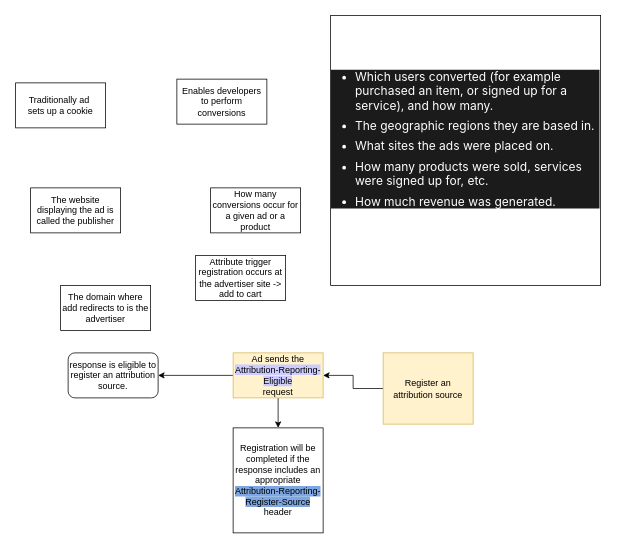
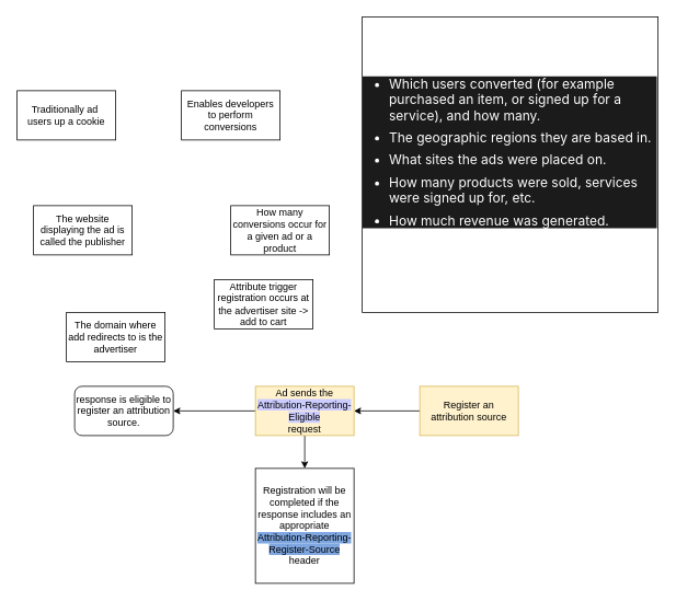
- <mxCell id="2" value="Enables developers to perform conversions" style="rounded=0;whiteSpace=wrap;html=1;" vertex="1" parent="1"><mxGeometry x="235" y="105" width="120" height="60" as="geometry" /></mxCell>
+ <mxCell id="2" value="Enables developers to perform conversions" style="rounded=0;whiteSpace=wrap;html=1;" vertex="1" parent="1"><mxGeometry x="220" y="110" width="120" height="60" as="geometry" /></mxCell>
- <mxCell id="5" value="Traditionally ad&amp;nbsp;&lt;div&gt;sets up a cookie&lt;/div&gt;" style="rounded=0;whiteSpace=wrap;html=1;" vertex="1" parent="1"><mxGeometry x="20" y="110" width="120" height="60" as="geometry" /></mxCell>
+ <mxCell id="5" value="Traditionally ad&amp;nbsp;&lt;div&gt;users up a cookie&lt;/div&gt;" style="rounded=0;whiteSpace=wrap;html=1;" vertex="1" parent="1"><mxGeometry x="20" y="110" width="120" height="60" as="geometry" /></mxCell>
- <mxCell id="10" value="Register an&lt;div&gt;attribution source&lt;/div&gt;" style="rounded=0;whiteSpace=wrap;html=1;fillColor=#fff2cc;strokeColor=#d6b656;" vertex="1" parent="1"><mxGeometry x="510" y="470" width="120" height="95" as="geometry" /></mxCell>
+ <mxCell id="10" value="Register an&lt;div&gt;attribution source&lt;/div&gt;" style="rounded=0;whiteSpace=wrap;html=1;fillColor=#fff2cc;strokeColor=#d6b656;" vertex="1" parent="1"><mxGeometry x="510" y="470" width="120" height="60" as="geometry" /></mxCell>
